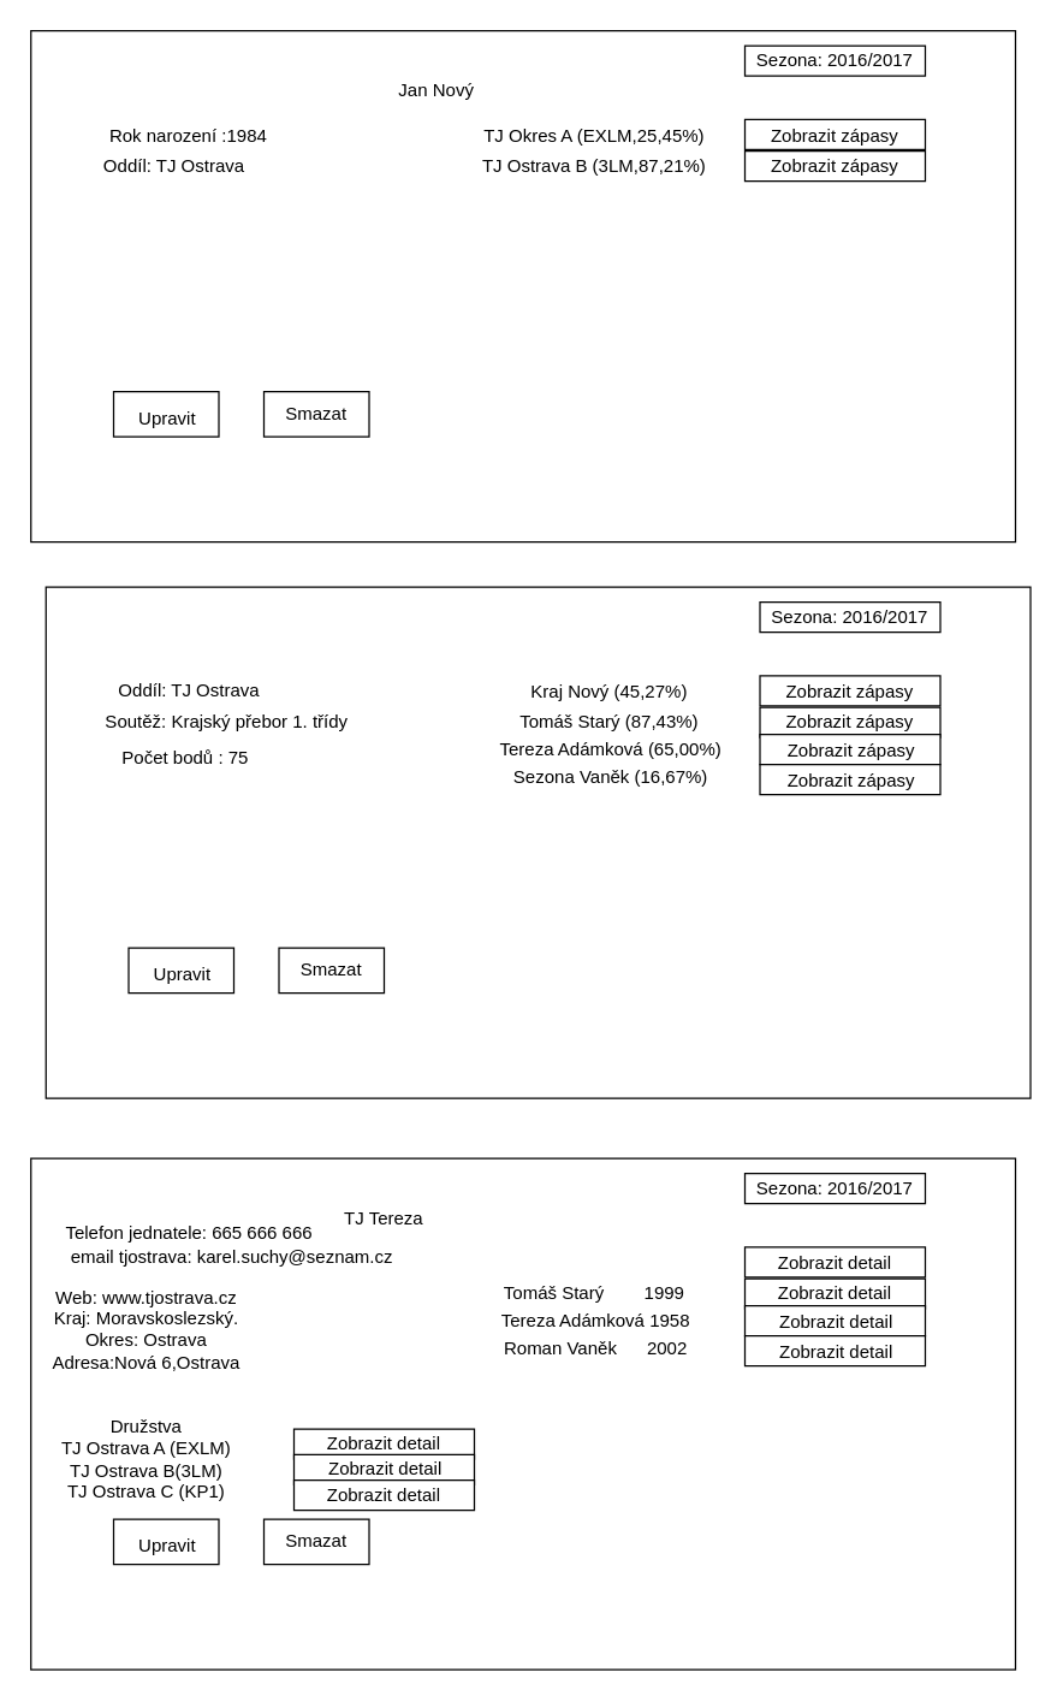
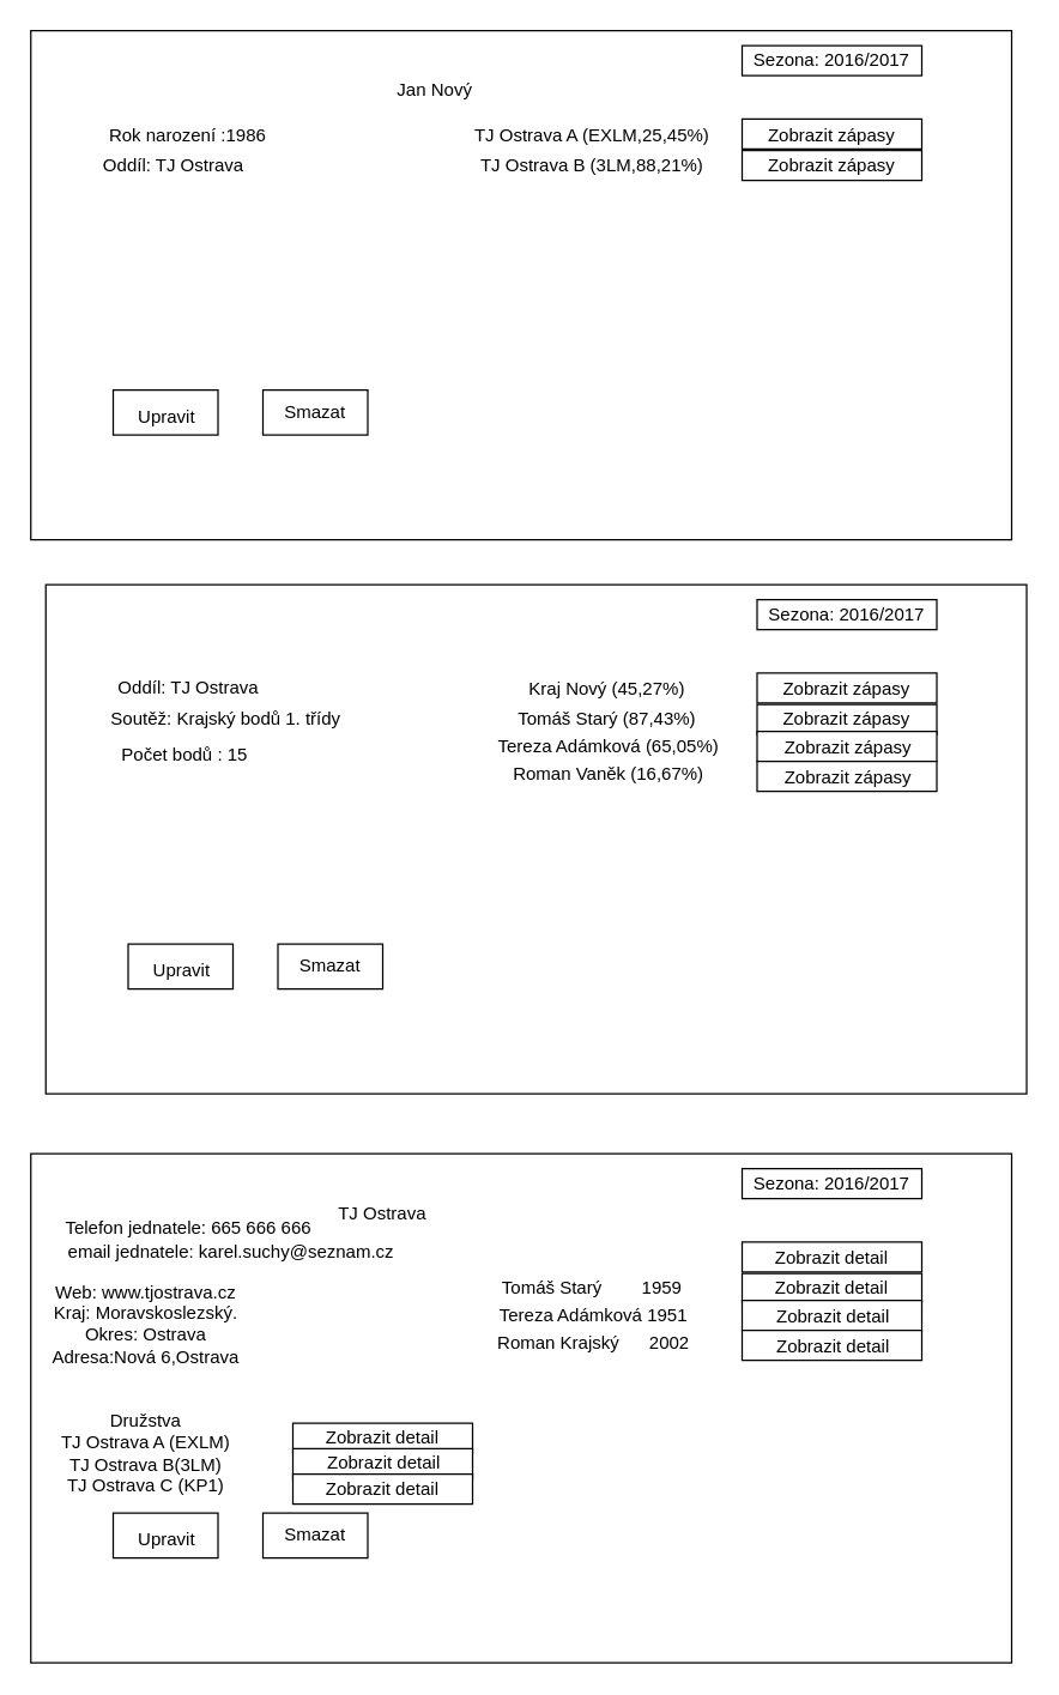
- <mxCell id="4" value="Rok narození :1984" style="text;html=1;strokeColor=none;fillColor=none;align=center;verticalAlign=middle;whiteSpace=wrap;rounded=0;" parent="1" vertex="1"><mxGeometry x="65" y="80" width="120" height="20" as="geometry" /></mxCell>
+ <mxCell id="4" value="Rok narození :1986" style="text;html=1;strokeColor=none;fillColor=none;align=center;verticalAlign=middle;whiteSpace=wrap;rounded=0;" parent="1" vertex="1"><mxGeometry x="65" y="80" width="120" height="20" as="geometry" /></mxCell>
- <mxCell id="6" value="TJ Okres A (EXLM,25,45%)" style="text;html=1;strokeColor=none;fillColor=none;align=center;verticalAlign=middle;whiteSpace=wrap;rounded=0;" parent="1" vertex="1"><mxGeometry x="315" y="80" width="160" height="20" as="geometry" /></mxCell>
+ <mxCell id="6" value="TJ Ostrava A (EXLM,25,45%)" style="text;html=1;strokeColor=none;fillColor=none;align=center;verticalAlign=middle;whiteSpace=wrap;rounded=0;" parent="1" vertex="1"><mxGeometry x="315" y="80" width="160" height="20" as="geometry" /></mxCell>
- <mxCell id="7" value="TJ Ostrava B (3LM,87,21%)" style="text;html=1;strokeColor=none;fillColor=none;align=center;verticalAlign=middle;whiteSpace=wrap;rounded=0;" parent="1" vertex="1"><mxGeometry x="315" y="100" width="160" height="20" as="geometry" /></mxCell>
+ <mxCell id="7" value="TJ Ostrava B (3LM,88,21%)" style="text;html=1;strokeColor=none;fillColor=none;align=center;verticalAlign=middle;whiteSpace=wrap;rounded=0;" parent="1" vertex="1"><mxGeometry x="315" y="100" width="160" height="20" as="geometry" /></mxCell>
- <mxCell id="19" value="Soutěž: Krajský přebor 1. třídy" style="text;html=1;strokeColor=none;fillColor=none;align=center;verticalAlign=middle;whiteSpace=wrap;rounded=0;" vertex="1" parent="1"><mxGeometry x="66" y="470" width="169" height="20" as="geometry" /></mxCell>
+ <mxCell id="19" value="Soutěž: Krajský bodů 1. třídy" style="text;html=1;strokeColor=none;fillColor=none;align=center;verticalAlign=middle;whiteSpace=wrap;rounded=0;" vertex="1" parent="1"><mxGeometry x="66" y="470" width="169" height="20" as="geometry" /></mxCell>
- <mxCell id="33" value="Tereza Adámková (65,00%)" style="text;html=1;strokeColor=none;fillColor=none;align=center;verticalAlign=middle;whiteSpace=wrap;rounded=0;" vertex="1" parent="1"><mxGeometry x="326" y="488" width="160" height="20" as="geometry" /></mxCell>
+ <mxCell id="33" value="Tereza Adámková (65,05%)" style="text;html=1;strokeColor=none;fillColor=none;align=center;verticalAlign=middle;whiteSpace=wrap;rounded=0;" vertex="1" parent="1"><mxGeometry x="326" y="488" width="160" height="20" as="geometry" /></mxCell>
- <mxCell id="60" value="Počet bodů : 75" style="text;html=1;strokeColor=none;fillColor=none;align=center;verticalAlign=middle;whiteSpace=wrap;rounded=0;" vertex="1" parent="1"><mxGeometry x="71" y="494" width="104" height="20" as="geometry" /></mxCell>
+ <mxCell id="60" value="Počet bodů : 15" style="text;html=1;strokeColor=none;fillColor=none;align=center;verticalAlign=middle;whiteSpace=wrap;rounded=0;" vertex="1" parent="1"><mxGeometry x="71" y="494" width="104" height="20" as="geometry" /></mxCell>
- <mxCell id="34" value="Sezona Vaněk (16,67%)" style="text;html=1;strokeColor=none;fillColor=none;align=center;verticalAlign=middle;whiteSpace=wrap;rounded=0;" vertex="1" parent="1"><mxGeometry x="326" y="507" width="160" height="20" as="geometry" /></mxCell>
+ <mxCell id="34" value="Roman Vaněk (16,67%)" style="text;html=1;strokeColor=none;fillColor=none;align=center;verticalAlign=middle;whiteSpace=wrap;rounded=0;" vertex="1" parent="1"><mxGeometry x="326" y="507" width="160" height="20" as="geometry" /></mxCell>
- <mxCell id="40" value="TJ Tereza" style="text;html=1;strokeColor=none;fillColor=none;align=center;verticalAlign=middle;whiteSpace=wrap;rounded=0;" vertex="1" parent="1"><mxGeometry x="215" y="800" width="80" height="20" as="geometry" /></mxCell>
+ <mxCell id="40" value="TJ Ostrava" style="text;html=1;strokeColor=none;fillColor=none;align=center;verticalAlign=middle;whiteSpace=wrap;rounded=0;" vertex="1" parent="1"><mxGeometry x="215" y="800" width="80" height="20" as="geometry" /></mxCell>
- <mxCell id="41" value="email tjostrava: karel.suchy@seznam.cz" style="text;html=1;strokeColor=none;fillColor=none;align=center;verticalAlign=middle;whiteSpace=wrap;rounded=0;" vertex="1" parent="1"><mxGeometry x="39" y="826" width="230" height="20" as="geometry" /></mxCell>
+ <mxCell id="41" value="email jednatele: karel.suchy@seznam.cz" style="text;html=1;strokeColor=none;fillColor=none;align=center;verticalAlign=middle;whiteSpace=wrap;rounded=0;" vertex="1" parent="1"><mxGeometry x="39" y="826" width="230" height="20" as="geometry" /></mxCell>
- <mxCell id="43" value="Tomáš Starý &amp;nbsp; &amp;nbsp; &amp;nbsp;&amp;nbsp; 1999" style="text;html=1;strokeColor=none;fillColor=none;align=center;verticalAlign=middle;whiteSpace=wrap;rounded=0;" vertex="1" parent="1"><mxGeometry x="315" y="850" width="160" height="20" as="geometry" /></mxCell>
+ <mxCell id="43" value="Tomáš Starý &amp;nbsp; &amp;nbsp; &amp;nbsp;&amp;nbsp; 1959" style="text;html=1;strokeColor=none;fillColor=none;align=center;verticalAlign=middle;whiteSpace=wrap;rounded=0;" vertex="1" parent="1"><mxGeometry x="315" y="850" width="160" height="20" as="geometry" /></mxCell>
- <mxCell id="54" value="Tereza Adámková 1958" style="text;html=1;strokeColor=none;fillColor=none;align=center;verticalAlign=middle;whiteSpace=wrap;rounded=0;" vertex="1" parent="1"><mxGeometry x="316" y="868" width="160" height="20" as="geometry" /></mxCell>
+ <mxCell id="54" value="Tereza Adámková 1951" style="text;html=1;strokeColor=none;fillColor=none;align=center;verticalAlign=middle;whiteSpace=wrap;rounded=0;" vertex="1" parent="1"><mxGeometry x="316" y="868" width="160" height="20" as="geometry" /></mxCell>
- <mxCell id="55" value="Roman Vaněk&amp;nbsp;&amp;nbsp;&amp;nbsp;&amp;nbsp;&amp;nbsp; 2002" style="text;html=1;strokeColor=none;fillColor=none;align=center;verticalAlign=middle;whiteSpace=wrap;rounded=0;" vertex="1" parent="1"><mxGeometry x="316" y="887" width="160" height="20" as="geometry" /></mxCell>
+ <mxCell id="55" value="Roman Krajský&amp;nbsp;&amp;nbsp;&amp;nbsp;&amp;nbsp;&amp;nbsp; 2002" style="text;html=1;strokeColor=none;fillColor=none;align=center;verticalAlign=middle;whiteSpace=wrap;rounded=0;" vertex="1" parent="1"><mxGeometry x="316" y="887" width="160" height="20" as="geometry" /></mxCell>
